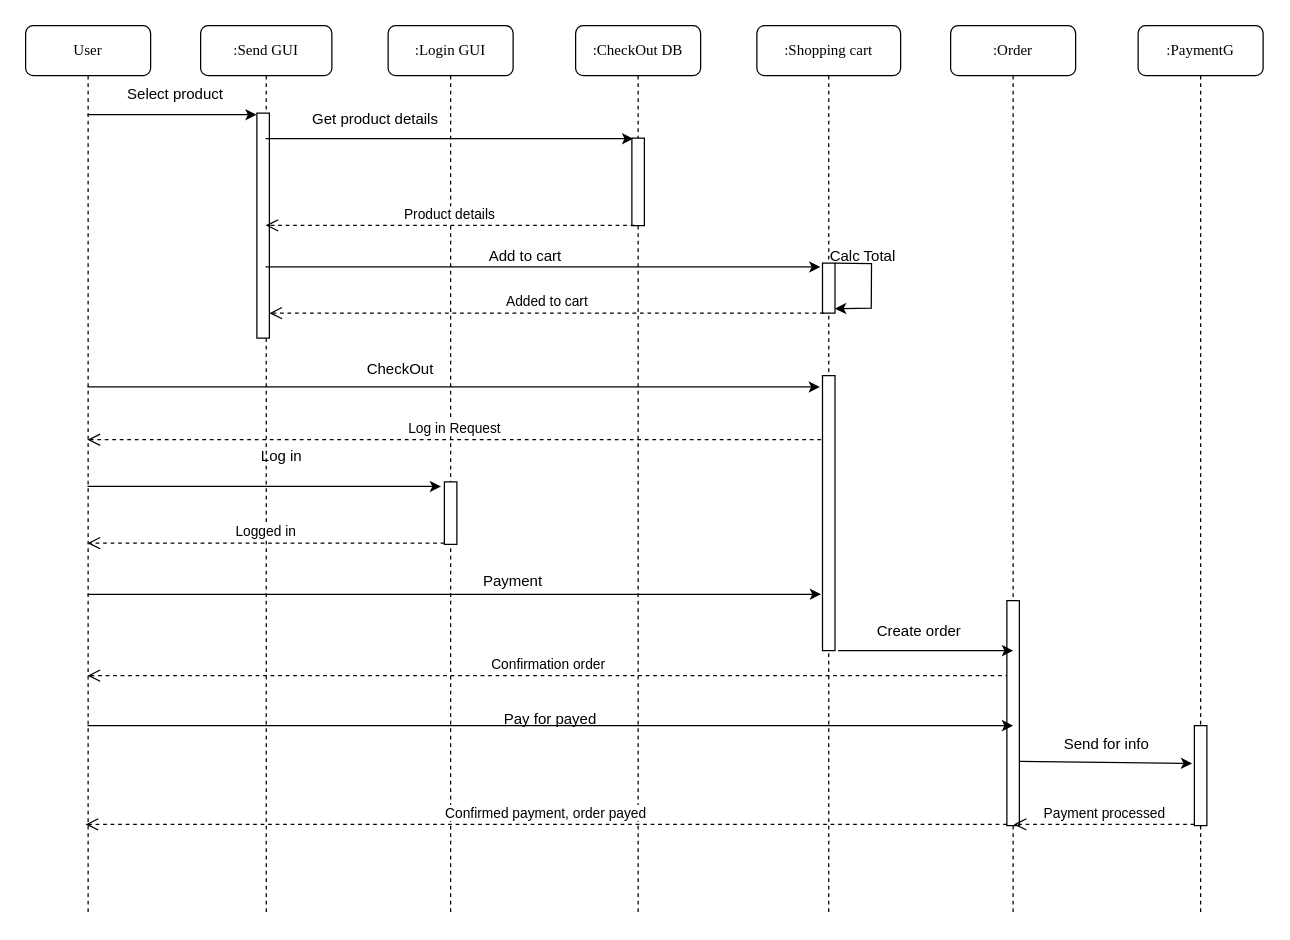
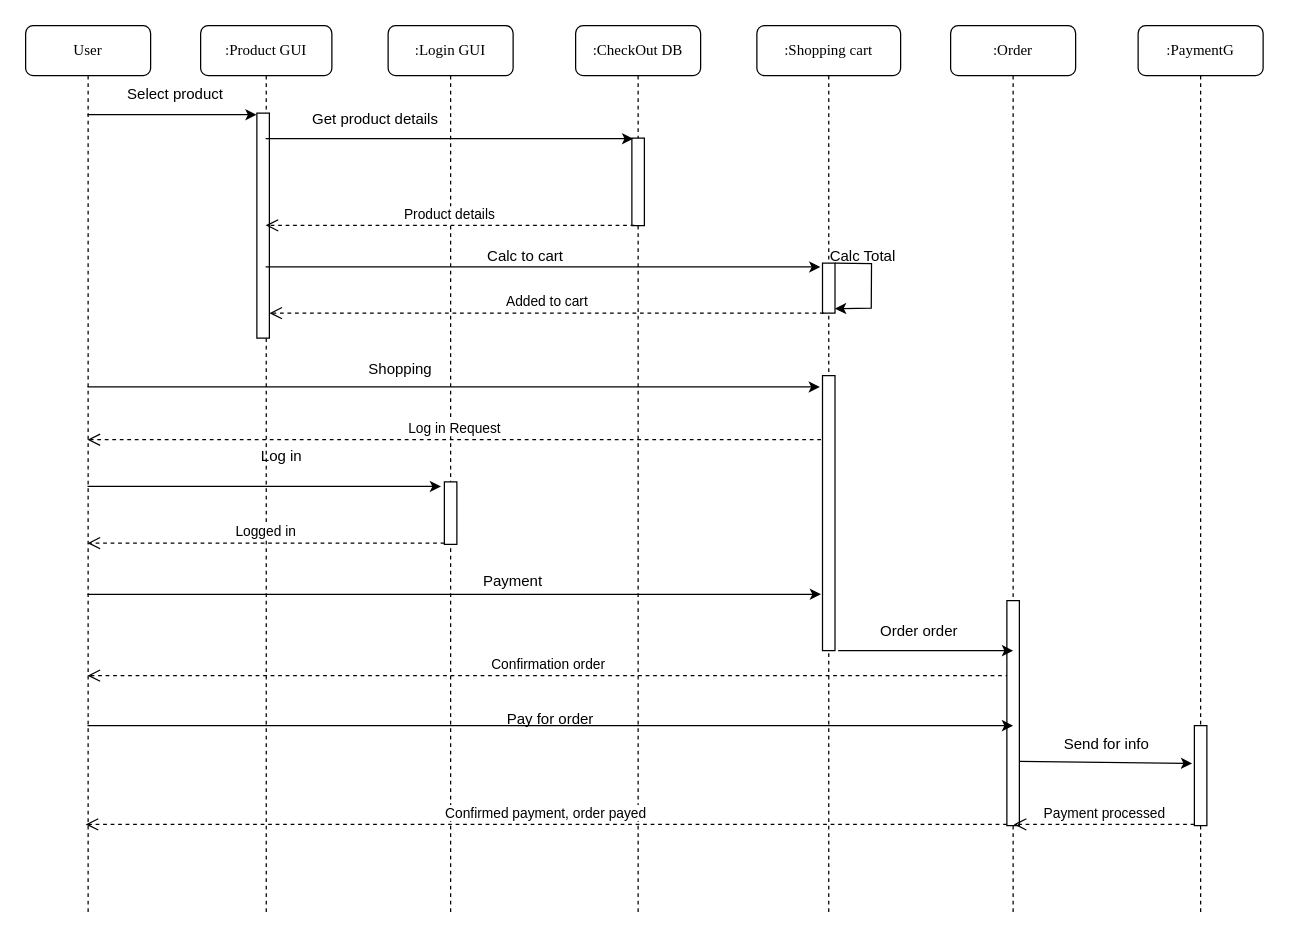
- <mxCell id="2" value=":Send GUI" style="shape=umlLifeline;perimeter=lifelinePerimeter;whiteSpace=wrap;html=1;container=1;collapsible=0;recursiveResize=0;outlineConnect=0;rounded=1;shadow=0;comic=0;labelBackgroundColor=none;strokeWidth=1;fontFamily=Verdana;fontSize=12;align=center;" parent="1" vertex="1"><mxGeometry x="160" y="20" width="105" height="710" as="geometry" /></mxCell>
+ <mxCell id="2" value=":Product GUI" style="shape=umlLifeline;perimeter=lifelinePerimeter;whiteSpace=wrap;html=1;container=1;collapsible=0;recursiveResize=0;outlineConnect=0;rounded=1;shadow=0;comic=0;labelBackgroundColor=none;strokeWidth=1;fontFamily=Verdana;fontSize=12;align=center;" parent="1" vertex="1"><mxGeometry x="160" y="20" width="105" height="710" as="geometry" /></mxCell>
- <mxCell id="27" value="Add to cart" style="text;html=1;align=center;verticalAlign=middle;whiteSpace=wrap;rounded=0;" parent="1" vertex="1"><mxGeometry x="360" y="190" width="120" height="30" as="geometry" /></mxCell>
+ <mxCell id="27" value="Calc to cart" style="text;html=1;align=center;verticalAlign=middle;whiteSpace=wrap;rounded=0;" parent="1" vertex="1"><mxGeometry x="360" y="190" width="120" height="30" as="geometry" /></mxCell>
- <mxCell id="7" value="CheckOut" style="text;html=1;align=center;verticalAlign=middle;whiteSpace=wrap;rounded=0;" parent="5" vertex="1"><mxGeometry x="-20" y="260" width="60" height="30" as="geometry" /></mxCell>
+ <mxCell id="7" value="Shopping" style="text;html=1;align=center;verticalAlign=middle;whiteSpace=wrap;rounded=0;" parent="5" vertex="1"><mxGeometry x="-20" y="260" width="60" height="30" as="geometry" /></mxCell>
- <mxCell id="38" value="Create order" style="text;html=1;align=center;verticalAlign=middle;whiteSpace=wrap;rounded=0;" parent="1" vertex="1"><mxGeometry x="665" y="490" width="140" height="30" as="geometry" /></mxCell>
+ <mxCell id="38" value="Order order" style="text;html=1;align=center;verticalAlign=middle;whiteSpace=wrap;rounded=0;" parent="1" vertex="1"><mxGeometry x="665" y="490" width="140" height="30" as="geometry" /></mxCell>
- <mxCell id="40" value="Pay for payed" style="text;html=1;align=center;verticalAlign=middle;whiteSpace=wrap;rounded=0;" vertex="1" parent="1"><mxGeometry x="400" y="560" width="80" height="30" as="geometry" /></mxCell>
+ <mxCell id="40" value="Pay for order" style="text;html=1;align=center;verticalAlign=middle;whiteSpace=wrap;rounded=0;" vertex="1" parent="1"><mxGeometry x="400" y="560" width="80" height="30" as="geometry" /></mxCell>
